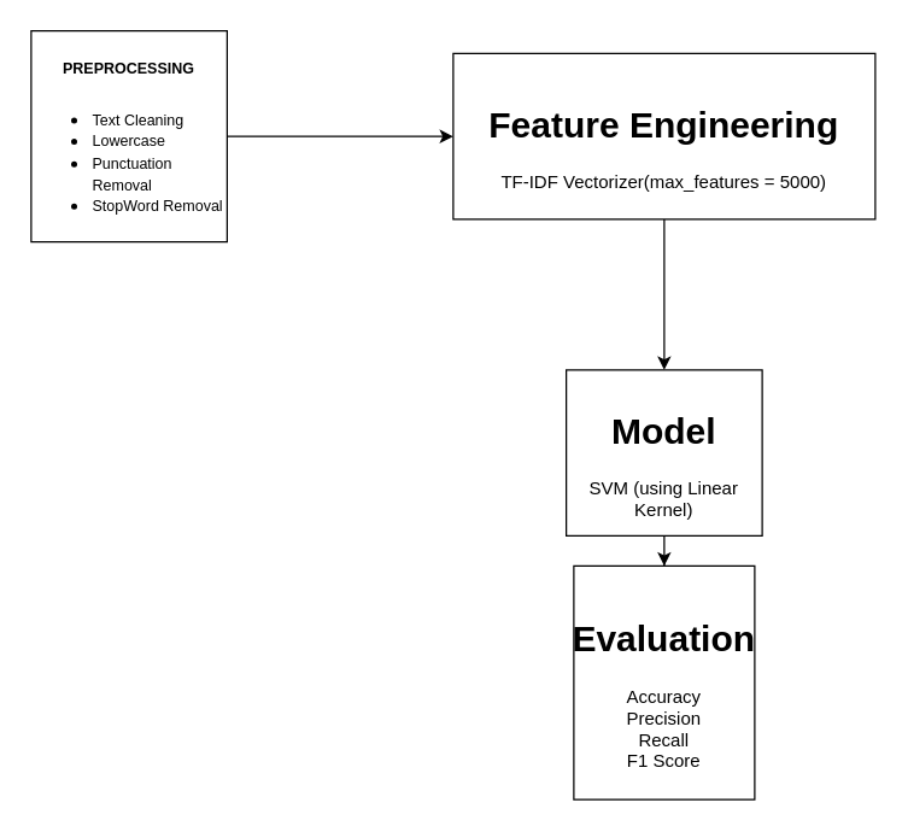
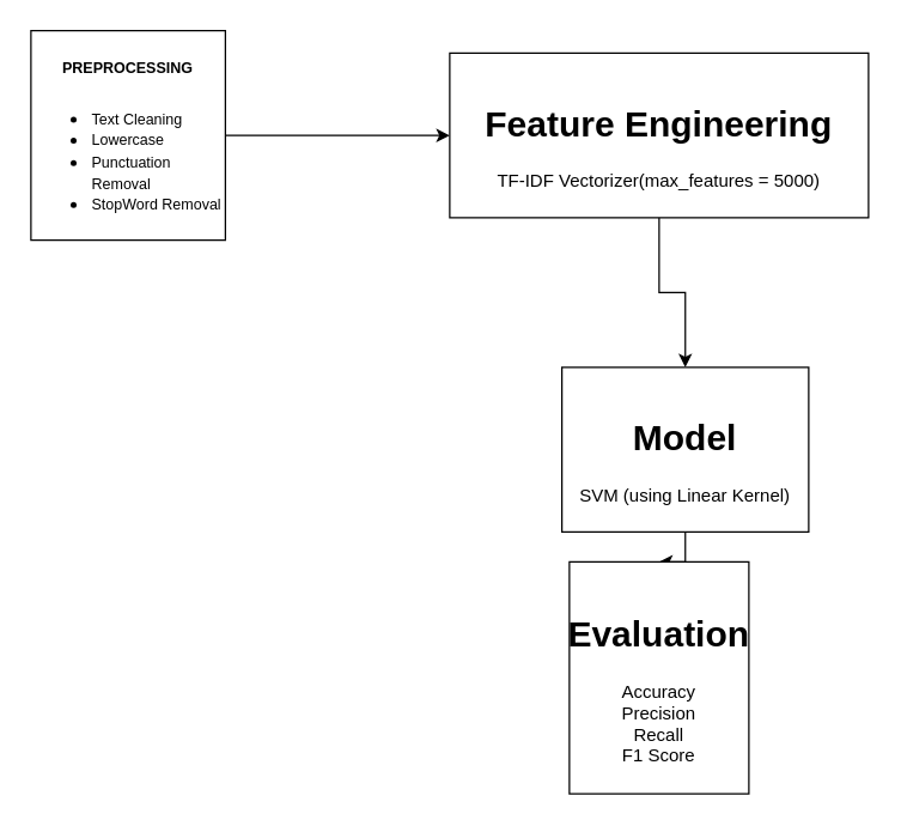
- <mxCell id="7" value="&lt;h1&gt;Model&lt;/h1&gt;&lt;div&gt;SVM (using Linear Kernel)&lt;/div&gt;" style="rounded=0;whiteSpace=wrap;html=1;" vertex="1" parent="1"><mxGeometry x="375" y="245" width="130" height="110" as="geometry" /></mxCell>
+ <mxCell id="7" value="&lt;h1&gt;Model&lt;/h1&gt;&lt;div&gt;SVM (using Linear Kernel)&lt;/div&gt;" style="rounded=0;whiteSpace=wrap;html=1;" vertex="1" parent="1"><mxGeometry x="375" y="245" width="165" height="110" as="geometry" /></mxCell>
